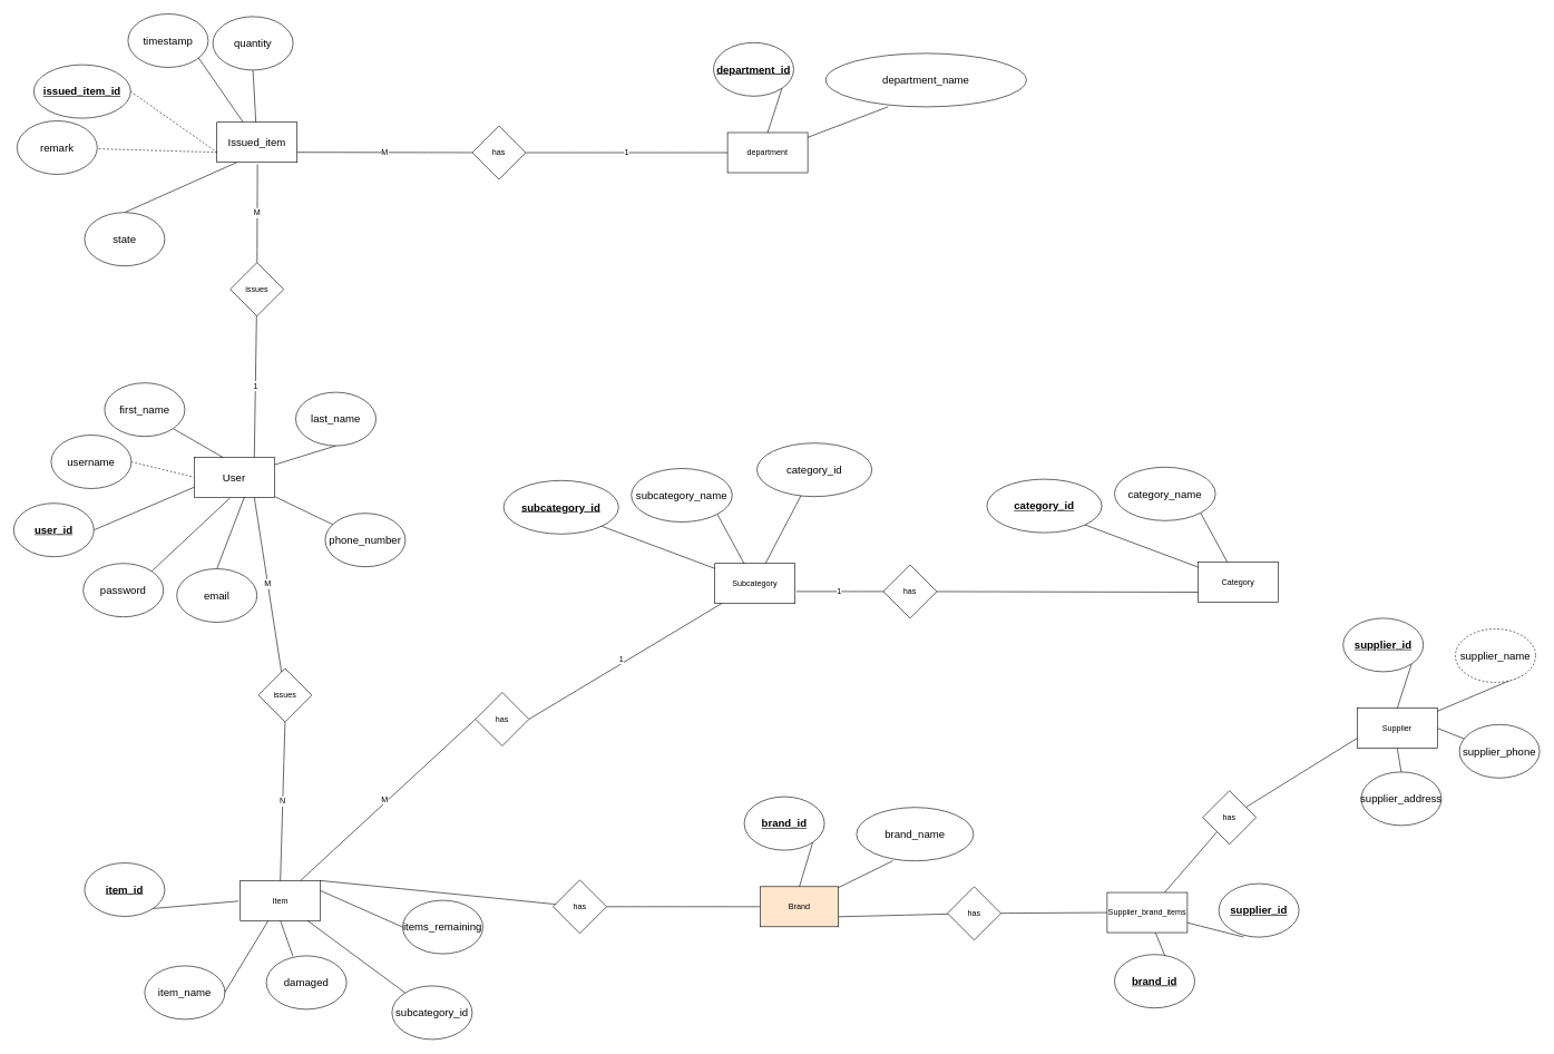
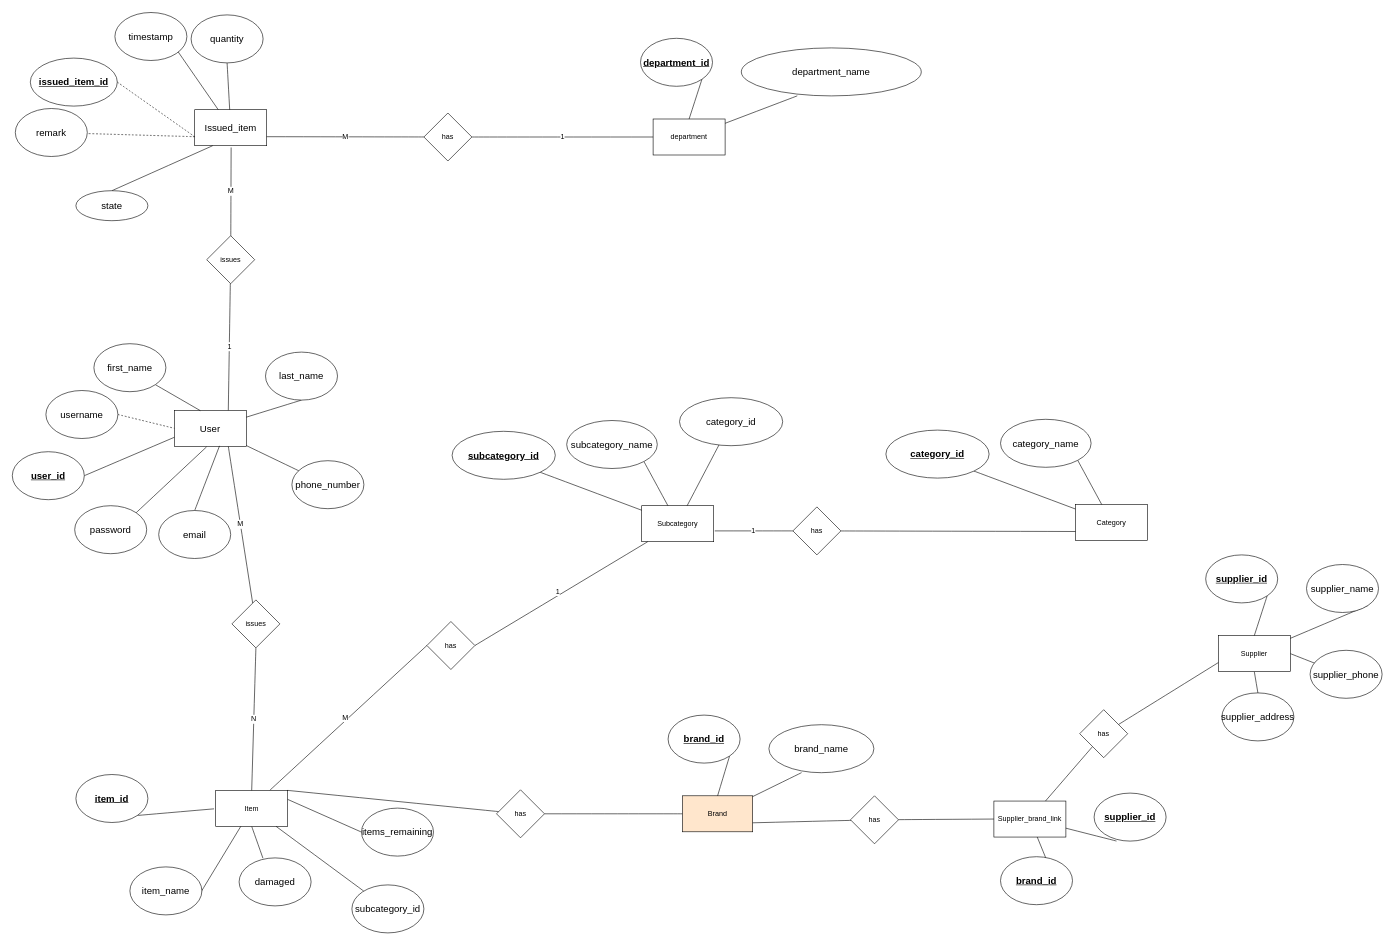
- <mxCell id="28" value="state" style="ellipse;whiteSpace=wrap;html=1;fontSize=16;" vertex="1" parent="1"><mxGeometry x="126" y="317" width="120" height="80" as="geometry" /></mxCell>
+ <mxCell id="28" value="state" style="ellipse;whiteSpace=wrap;html=1;fontSize=16;" vertex="1" parent="1"><mxGeometry x="126" y="317" width="120" height="50" as="geometry" /></mxCell>
- <mxCell id="53" value="supplier_name" style="ellipse;whiteSpace=wrap;html=1;fontSize=16;dashed=1;" vertex="1" parent="1"><mxGeometry x="2177" y="940" width="120" height="80" as="geometry" /></mxCell>
+ <mxCell id="53" value="supplier_name" style="ellipse;whiteSpace=wrap;html=1;fontSize=16;" vertex="1" parent="1"><mxGeometry x="2177" y="940" width="120" height="80" as="geometry" /></mxCell>
- <mxCell id="56" value="Supplier_brand_items" style="rounded=0;whiteSpace=wrap;html=1;fontFamily=Helvetica;fontSize=12;fontColor=default;" vertex="1" parent="1"><mxGeometry x="1656" y="1334.25" width="120" height="60" as="geometry" /></mxCell>
+ <mxCell id="56" value="Supplier_brand_link" style="rounded=0;whiteSpace=wrap;html=1;fontFamily=Helvetica;fontSize=12;fontColor=default;" vertex="1" parent="1"><mxGeometry x="1656" y="1334.25" width="120" height="60" as="geometry" /></mxCell>
